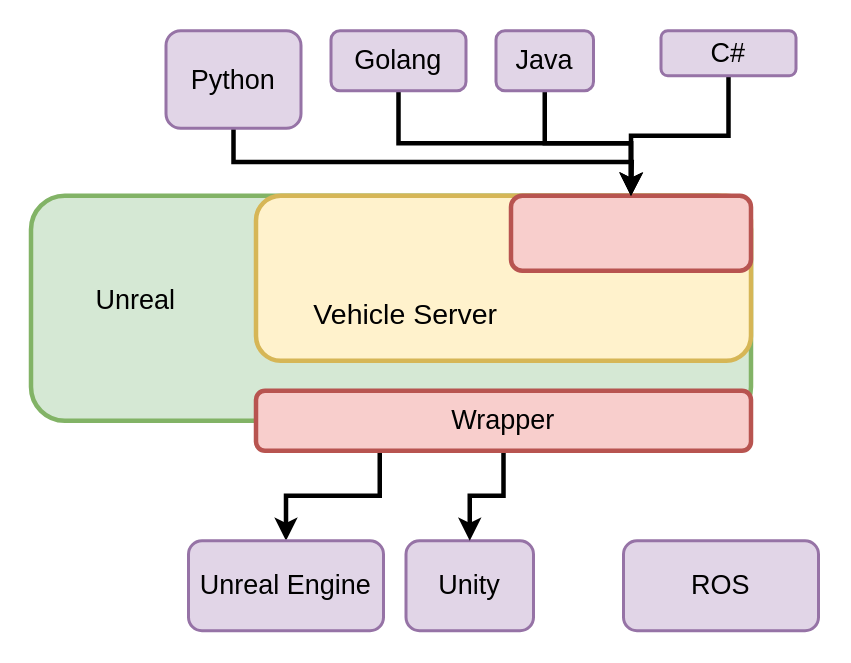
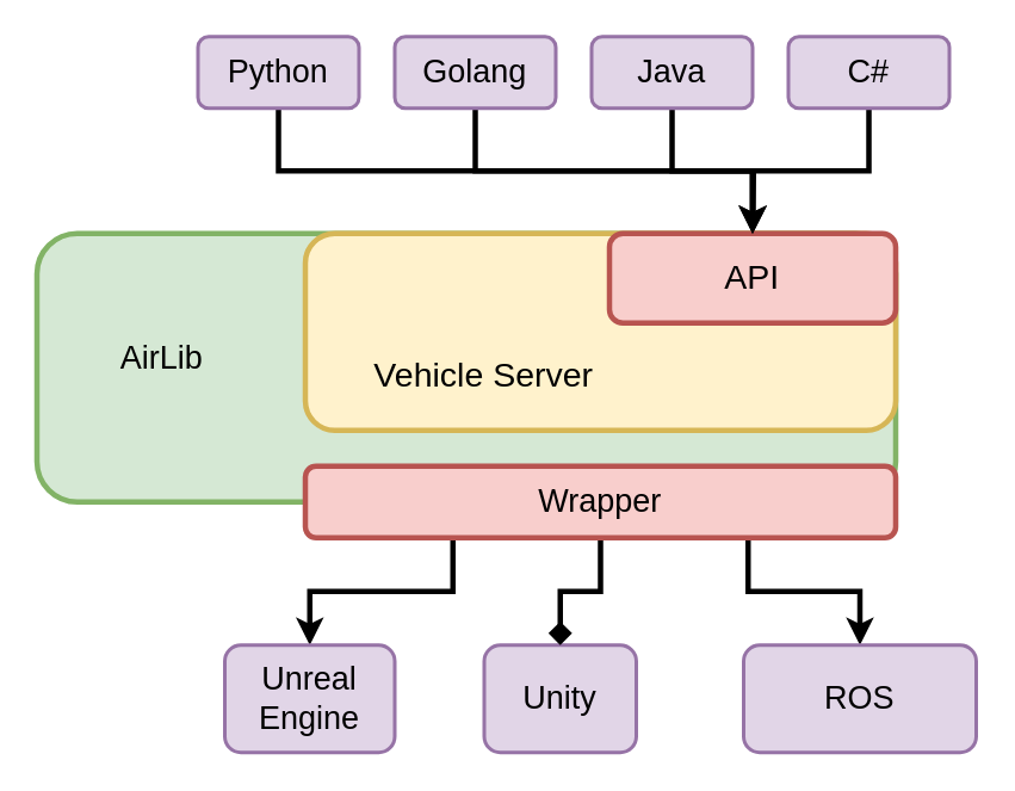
- <mxCell id="22" value="C#" style="rounded=1;whiteSpace=wrap;html=1;strokeWidth=2;fontSize=18;fillColor=#e1d5e7;strokeColor=#9673a6;" vertex="1" parent="1"><mxGeometry x="440" y="20" width="90" height="30" as="geometry" /></mxCell>
+ <mxCell id="22" value="C#" style="rounded=1;whiteSpace=wrap;html=1;strokeWidth=2;fontSize=18;fillColor=#e1d5e7;strokeColor=#9673a6;" vertex="1" parent="1"><mxGeometry x="440" y="20" width="90" height="40" as="geometry" /></mxCell>
- <mxCell id="20" value="Java" style="rounded=1;whiteSpace=wrap;html=1;strokeWidth=2;fontSize=18;fillColor=#e1d5e7;strokeColor=#9673a6;" vertex="1" parent="1"><mxGeometry x="330" y="20" width="65" height="40" as="geometry" /></mxCell>
+ <mxCell id="20" value="Java" style="rounded=1;whiteSpace=wrap;html=1;strokeWidth=2;fontSize=18;fillColor=#e1d5e7;strokeColor=#9673a6;" vertex="1" parent="1"><mxGeometry x="330" y="20" width="90" height="40" as="geometry" /></mxCell>
- <mxCell id="16" value="Python" style="rounded=1;whiteSpace=wrap;html=1;strokeWidth=2;fontSize=18;fillColor=#e1d5e7;strokeColor=#9673a6;" vertex="1" parent="1"><mxGeometry x="110" y="20" width="90" height="65" as="geometry" /></mxCell>
+ <mxCell id="16" value="Python" style="rounded=1;whiteSpace=wrap;html=1;strokeWidth=2;fontSize=18;fillColor=#e1d5e7;strokeColor=#9673a6;" vertex="1" parent="1"><mxGeometry x="110" y="20" width="90" height="40" as="geometry" /></mxCell>
+ <mxCell id="7" value="&lt;font style=&quot;font-size: 19px&quot;&gt;API&lt;/font&gt;" style="text;html=1;strokeColor=none;fillColor=none;align=center;verticalAlign=middle;whiteSpace=wrap;rounded=0;strokeWidth=3;" vertex="1" parent="1"><mxGeometry x="400" y="145" width="40" height="20" as="geometry" /></mxCell>
- <mxCell id="9" value="Unreal" style="text;html=1;strokeColor=none;fillColor=none;align=center;verticalAlign=middle;whiteSpace=wrap;rounded=0;fontSize=18;strokeWidth=3;" vertex="1" parent="1"><mxGeometry x="70" y="190" width="40" height="20" as="geometry" /></mxCell>
+ <mxCell id="9" value="AirLib" style="text;html=1;strokeColor=none;fillColor=none;align=center;verticalAlign=middle;whiteSpace=wrap;rounded=0;fontSize=18;strokeWidth=3;" vertex="1" parent="1"><mxGeometry x="70" y="190" width="40" height="20" as="geometry" /></mxCell>
+ <mxCell id="3" style="edgeStyle=orthogonalEdgeStyle;rounded=0;orthogonalLoop=1;jettySize=auto;html=1;exitX=0.75;exitY=1;exitDx=0;exitDy=0;fontSize=18;strokeWidth=3;" edge="1" parent="1" source="14" target="12"><mxGeometry relative="1" as="geometry" /></mxCell>
- <mxCell id="13" style="edgeStyle=orthogonalEdgeStyle;rounded=0;orthogonalLoop=1;jettySize=auto;html=1;exitX=0.5;exitY=1;exitDx=0;exitDy=0;entryX=0.5;entryY=0;entryDx=0;entryDy=0;fontSize=18;strokeWidth=3;" edge="1" parent="1" source="14" target="10"><mxGeometry relative="1" as="geometry" /></mxCell>
+ <mxCell id="13" style="edgeStyle=orthogonalEdgeStyle;rounded=0;orthogonalLoop=1;jettySize=auto;html=1;exitX=0.5;exitY=1;exitDx=0;exitDy=0;entryX=0.5;entryY=0;entryDx=0;entryDy=0;fontSize=18;strokeWidth=3;endArrow=diamond;" edge="1" parent="1" source="14" target="10"><mxGeometry relative="1" as="geometry" /></mxCell>
- <mxCell id="11" value="Unreal Engine" style="rounded=1;whiteSpace=wrap;html=1;strokeWidth=2;fontSize=18;fillColor=#e1d5e7;strokeColor=#9673a6;" vertex="1" parent="1"><mxGeometry x="125" y="360" width="130" height="60" as="geometry" /></mxCell>
+ <mxCell id="11" value="Unreal Engine" style="rounded=1;whiteSpace=wrap;html=1;strokeWidth=2;fontSize=18;fillColor=#e1d5e7;strokeColor=#9673a6;" vertex="1" parent="1"><mxGeometry x="125" y="360" width="95" height="60" as="geometry" /></mxCell>
